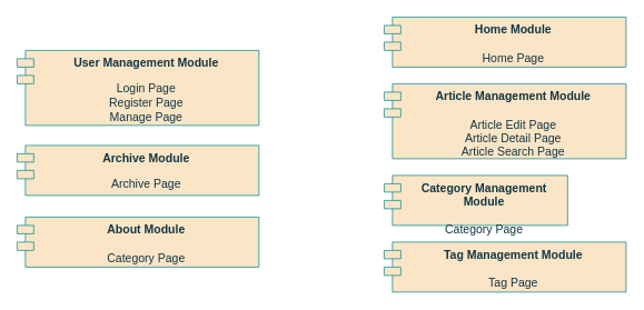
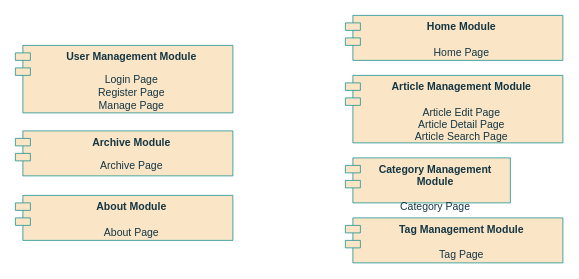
- <mxCell id="7" value="&lt;font style=&quot;font-size: 14px;&quot;&gt;&lt;b&gt;About Module&lt;/b&gt;&lt;br&gt;&lt;br&gt;Category Page&lt;/font&gt;" style="shape=module;align=left;spacingLeft=20;align=center;verticalAlign=top;whiteSpace=wrap;html=1;strokeColor=#0F8B8D;fontColor=#143642;fillColor=#FAE5C7;" parent="1" vertex="1"><mxGeometry x="20" y="260" width="290" height="60" as="geometry" /></mxCell>
+ <mxCell id="7" value="&lt;font style=&quot;font-size: 14px;&quot;&gt;&lt;b&gt;About Module&lt;/b&gt;&lt;br&gt;&lt;br&gt;About Page&lt;/font&gt;" style="shape=module;align=left;spacingLeft=20;align=center;verticalAlign=top;whiteSpace=wrap;html=1;strokeColor=#0F8B8D;fontColor=#143642;fillColor=#FAE5C7;" parent="1" vertex="1"><mxGeometry x="20" y="260" width="290" height="60" as="geometry" /></mxCell>
